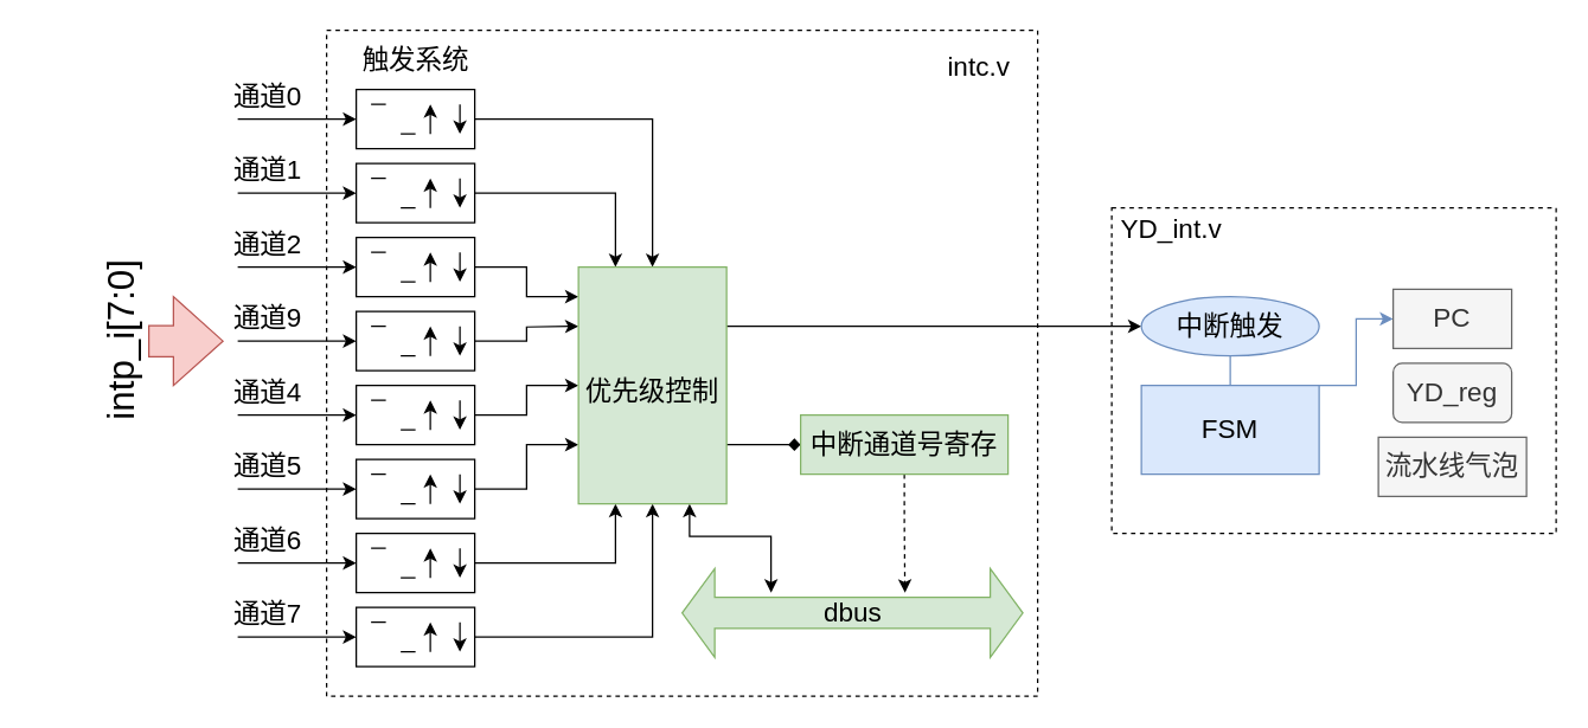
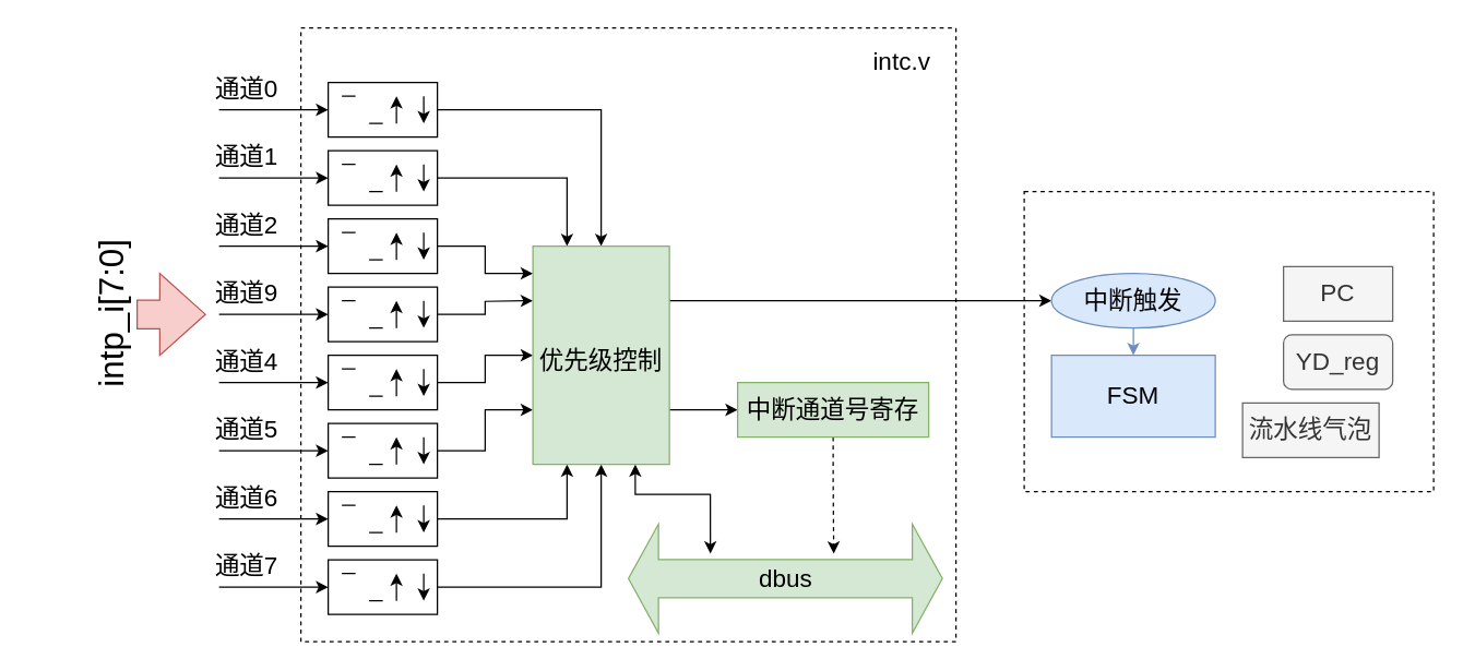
- <mxCell id="9" value="&lt;font style=&quot;font-size: 18px&quot;&gt;触发系统&lt;/font&gt;" style="text;html=1;align=center;verticalAlign=middle;resizable=0;points=[];autosize=1;strokeColor=none;fillColor=none;" vertex="1" parent="1"><mxGeometry x="235" y="30" width="90" height="20" as="geometry" /></mxCell>
- <mxCell id="93" value="YD_int.v" style="text;html=1;align=center;verticalAlign=middle;resizable=0;points=[];autosize=1;strokeColor=none;fillColor=none;fontSize=18;" vertex="1" parent="1"><mxGeometry x="750" y="140" width="80" height="30" as="geometry" /></mxCell>
- <mxCell id="83" style="edgeStyle=orthogonalEdgeStyle;rounded=0;orthogonalLoop=1;jettySize=auto;html=1;exitX=0.5;exitY=1;exitDx=0;exitDy=0;fontSize=18;startArrow=none;startFill=0;fillColor=#dae8fc;strokeColor=#6c8ebf;" edge="1" parent="1" source="84" target="87"><mxGeometry relative="1" as="geometry" /></mxCell>
+ <mxCell id="83" style="edgeStyle=orthogonalEdgeStyle;rounded=0;orthogonalLoop=1;jettySize=auto;html=1;exitX=0.5;exitY=1;exitDx=0;exitDy=0;entryX=0.5;entryY=0;entryDx=0;entryDy=0;fontSize=18;startArrow=none;startFill=0;fillColor=#dae8fc;strokeColor=#6c8ebf;" edge="1" parent="1" source="84" target="86"><mxGeometry relative="1" as="geometry" /></mxCell>
- <mxCell id="78" style="edgeStyle=orthogonalEdgeStyle;rounded=0;orthogonalLoop=1;jettySize=auto;html=1;exitX=1;exitY=0.75;exitDx=0;exitDy=0;entryX=0;entryY=0.5;entryDx=0;entryDy=0;fontSize=18;endArrow=diamond;" edge="1" parent="1" source="80" target="82"><mxGeometry relative="1" as="geometry" /></mxCell>
+ <mxCell id="78" style="edgeStyle=orthogonalEdgeStyle;rounded=0;orthogonalLoop=1;jettySize=auto;html=1;exitX=1;exitY=0.75;exitDx=0;exitDy=0;entryX=0;entryY=0.5;entryDx=0;entryDy=0;fontSize=18;" edge="1" parent="1" source="80" target="82"><mxGeometry relative="1" as="geometry" /></mxCell>
- <mxCell id="89" value="流水线气泡" style="rounded=0;whiteSpace=wrap;html=1;fontSize=18;fillColor=#f5f5f5;fontColor=#333333;strokeColor=#666666;" vertex="1" parent="1"><mxGeometry x="930" y="295" width="100" height="40" as="geometry" /></mxCell>
+ <mxCell id="89" value="流水线气泡" style="rounded=0;whiteSpace=wrap;html=1;fontSize=18;fillColor=#f5f5f5;fontColor=#333333;strokeColor=#666666;" vertex="1" parent="1"><mxGeometry x="910" y="295" width="100" height="40" as="geometry" /></mxCell>
- <mxCell id="85" value="dbus" style="html=1;shadow=0;dashed=0;align=center;verticalAlign=middle;shape=mxgraph.arrows2.twoWayArrow;dy=0.65;dx=22;fontSize=18;fillColor=#d5e8d4;strokeColor=#82b366;" vertex="1" parent="1"><mxGeometry x="460" y="383.75" width="230" height="60" as="geometry" /></mxCell>
+ <mxCell id="85" value="dbus" style="html=1;shadow=0;dashed=0;align=center;verticalAlign=middle;shape=mxgraph.arrows2.twoWayArrow;dy=0.65;dx=22;fontSize=18;fillColor=#d5e8d4;strokeColor=#82b366;" vertex="1" parent="1"><mxGeometry x="460" y="383.75" width="230" height="80" as="geometry" /></mxCell>
